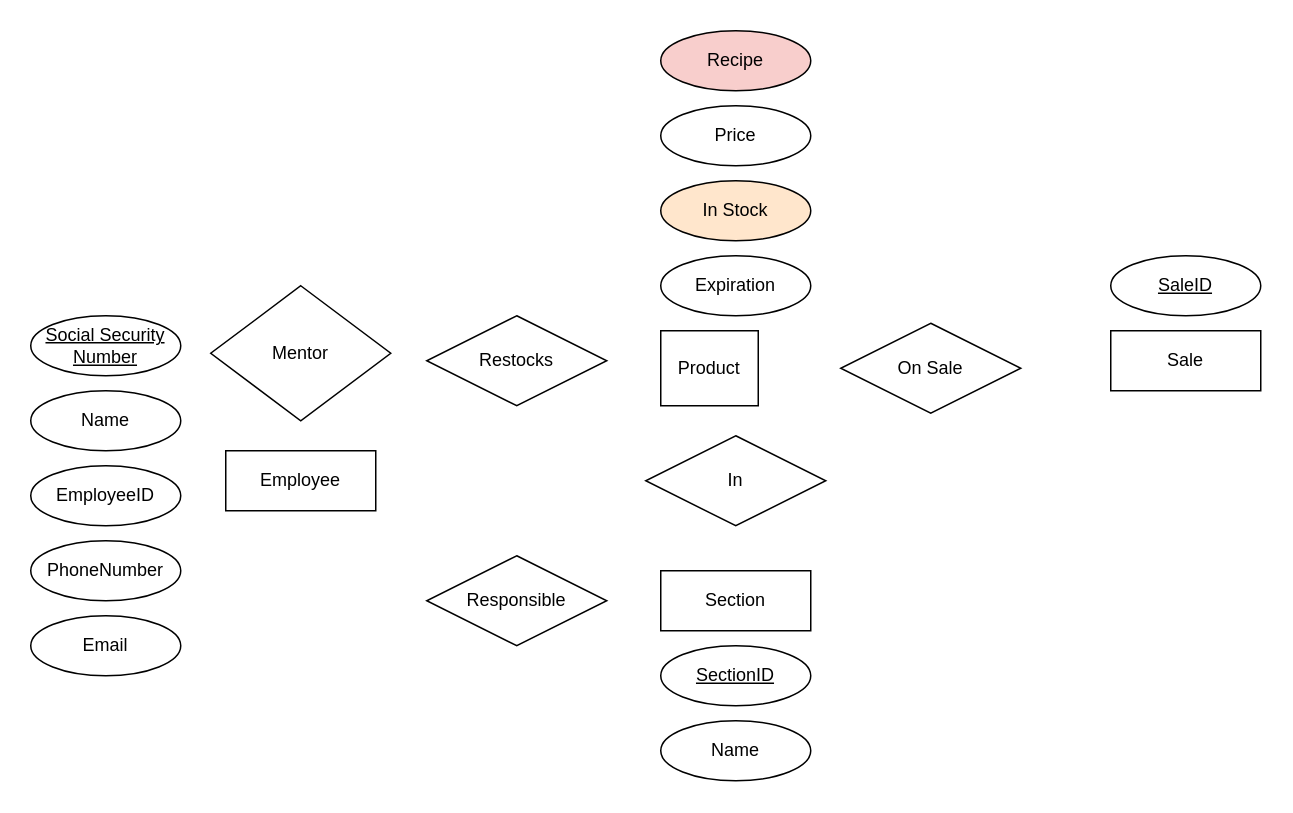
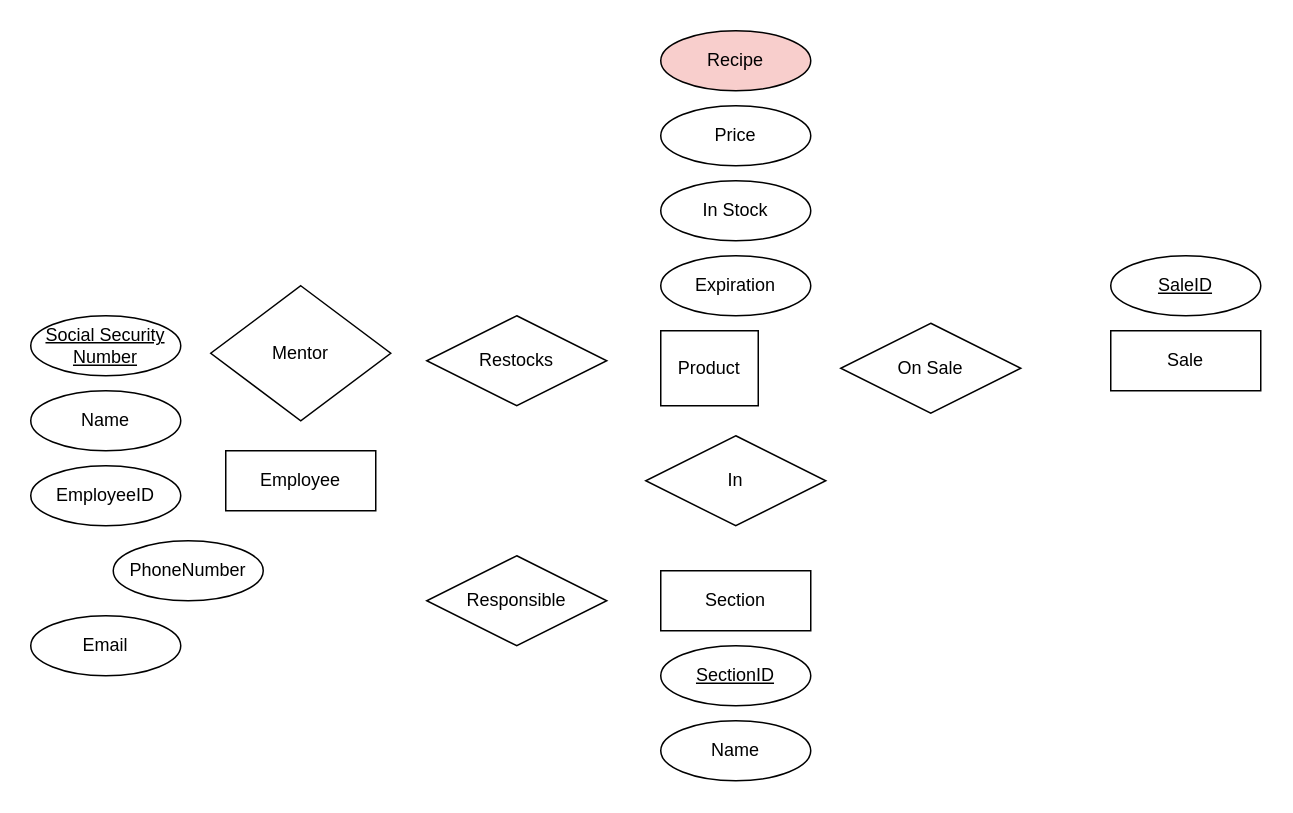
- <mxCell id="14" value="In Stock" style="ellipse;whiteSpace=wrap;html=1;align=center;fillColor=#ffe6cc;" parent="1" vertex="1"><mxGeometry x="440" y="120" width="100" height="40" as="geometry" /></mxCell>
+ <mxCell id="14" value="In Stock" style="ellipse;whiteSpace=wrap;html=1;align=center;" parent="1" vertex="1"><mxGeometry x="440" y="120" width="100" height="40" as="geometry" /></mxCell>
- <mxCell id="4" value="PhoneNumber" style="ellipse;whiteSpace=wrap;html=1;align=center;" parent="1" vertex="1"><mxGeometry x="20" y="360" width="100" height="40" as="geometry" /></mxCell>
+ <mxCell id="4" value="PhoneNumber" style="ellipse;whiteSpace=wrap;html=1;align=center;" parent="1" vertex="1"><mxGeometry x="75" y="360" width="100" height="40" as="geometry" /></mxCell>
